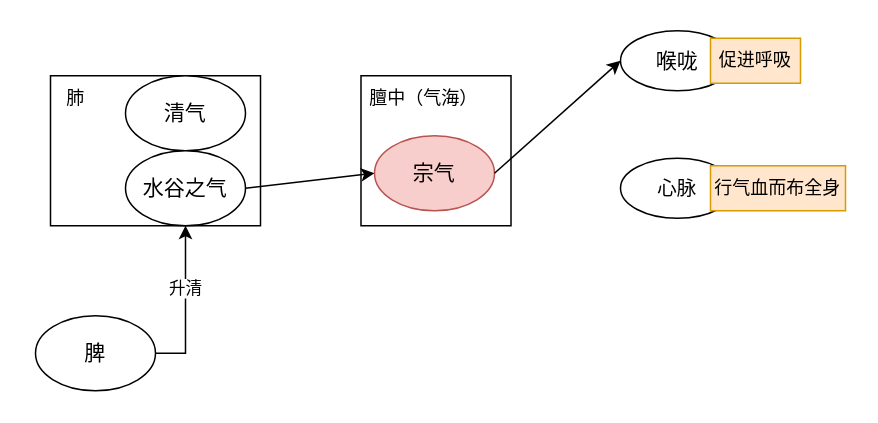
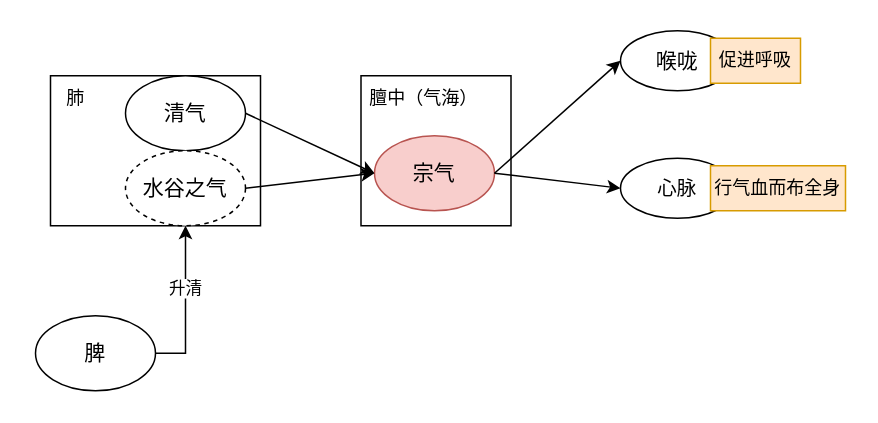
+ <mxCell id="12" value="" style="endArrow=classic;html=1;rounded=0;exitX=1;exitY=0.5;exitDx=0;exitDy=0;entryX=0;entryY=0.5;entryDx=0;entryDy=0;" edge="1" parent="1" source="7" target="10"><mxGeometry width="50" height="50" relative="1" as="geometry"><mxPoint x="273" y="270" as="sourcePoint" /><mxPoint x="323" y="220" as="targetPoint" /></mxGeometry></mxCell>
+ <mxCell id="22" value="" style="endArrow=classic;html=1;rounded=0;exitX=1;exitY=0.5;exitDx=0;exitDy=0;entryX=0;entryY=0.5;entryDx=0;entryDy=0;" edge="1" parent="1" source="10" target="19"><mxGeometry width="50" height="50" relative="1" as="geometry"><mxPoint x="303" y="320" as="sourcePoint" /><mxPoint x="353" y="270" as="targetPoint" /></mxGeometry></mxCell>
- <mxCell id="8" value="水谷之气" style="ellipse;whiteSpace=wrap;html=1;fontSize=14;" vertex="1" parent="1"><mxGeometry x="83" y="100" width="80" height="50" as="geometry" /></mxCell>
+ <mxCell id="8" value="水谷之气" style="ellipse;whiteSpace=wrap;html=1;fontSize=14;dashed=1;" vertex="1" parent="1"><mxGeometry x="83" y="100" width="80" height="50" as="geometry" /></mxCell>
